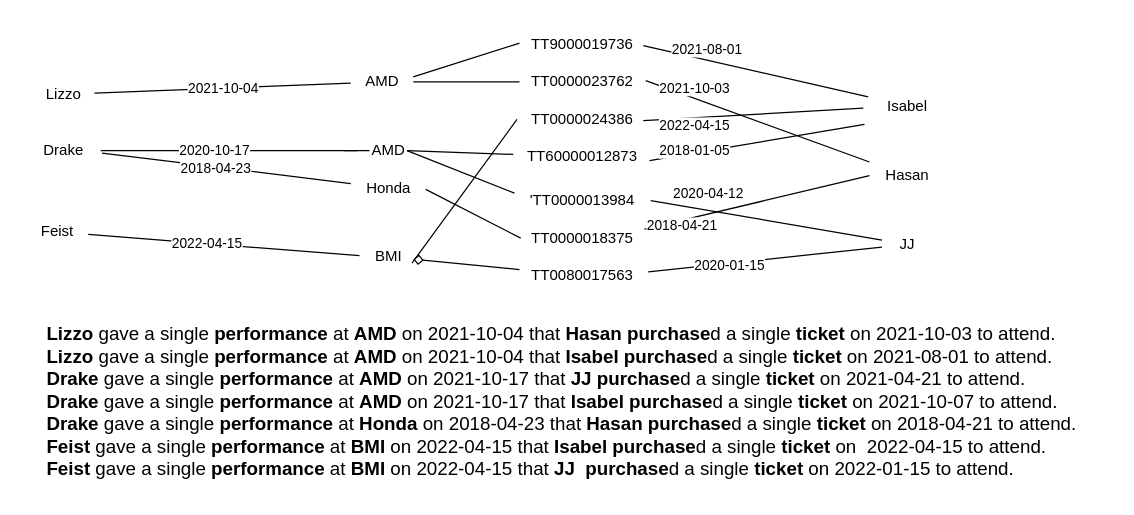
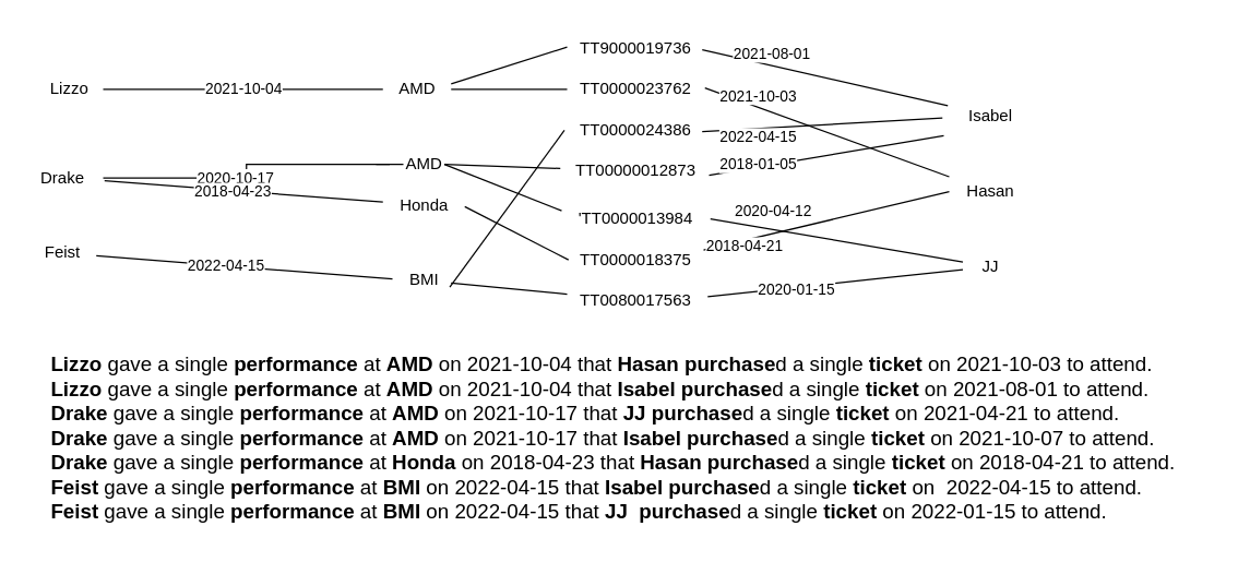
- <mxCell id="16" value="Lizzo" style="text;html=1;align=center;verticalAlign=middle;resizable=0;points=[];autosize=1;strokeColor=none;fillColor=none;" vertex="1" parent="1"><mxGeometry x="25" y="60" width="50" height="30" as="geometry" /></mxCell>
+ <mxCell id="16" value="Lizzo" style="text;html=1;align=center;verticalAlign=middle;resizable=0;points=[];autosize=1;strokeColor=none;fillColor=none;" vertex="1" parent="1"><mxGeometry x="25" y="50" width="50" height="30" as="geometry" /></mxCell>
- <mxCell id="4" value="Drake" style="text;html=1;align=center;verticalAlign=middle;resizable=0;points=[];autosize=1;strokeColor=none;fillColor=none;" vertex="1" parent="1"><mxGeometry x="20" y="105" width="60" height="30" as="geometry" /></mxCell>
+ <mxCell id="4" value="Drake" style="text;html=1;align=center;verticalAlign=middle;resizable=0;points=[];autosize=1;strokeColor=none;fillColor=none;" vertex="1" parent="1"><mxGeometry x="15" y="115" width="60" height="30" as="geometry" /></mxCell>
- <mxCell id="25" value="TT60000012873" style="text;html=1;align=center;verticalAlign=middle;resizable=0;points=[];autosize=1;strokeColor=none;fillColor=none;" vertex="1" parent="1"><mxGeometry x="410" y="110" width="110" height="30" as="geometry" /></mxCell>
+ <mxCell id="25" value="TT00000012873" style="text;html=1;align=center;verticalAlign=middle;resizable=0;points=[];autosize=1;strokeColor=none;fillColor=none;" vertex="1" parent="1"><mxGeometry x="410" y="110" width="110" height="30" as="geometry" /></mxCell>
- <mxCell id="30" style="edgeStyle=none;rounded=0;orthogonalLoop=1;jettySize=auto;html=1;endArrow=diamond;endFill=0;" edge="1" parent="1" source="31" target="9"><mxGeometry relative="1" as="geometry" /></mxCell>
+ <mxCell id="30" style="edgeStyle=none;rounded=0;orthogonalLoop=1;jettySize=auto;html=1;endArrow=none;endFill=0;" edge="1" parent="1" source="31" target="9"><mxGeometry relative="1" as="geometry" /></mxCell>
